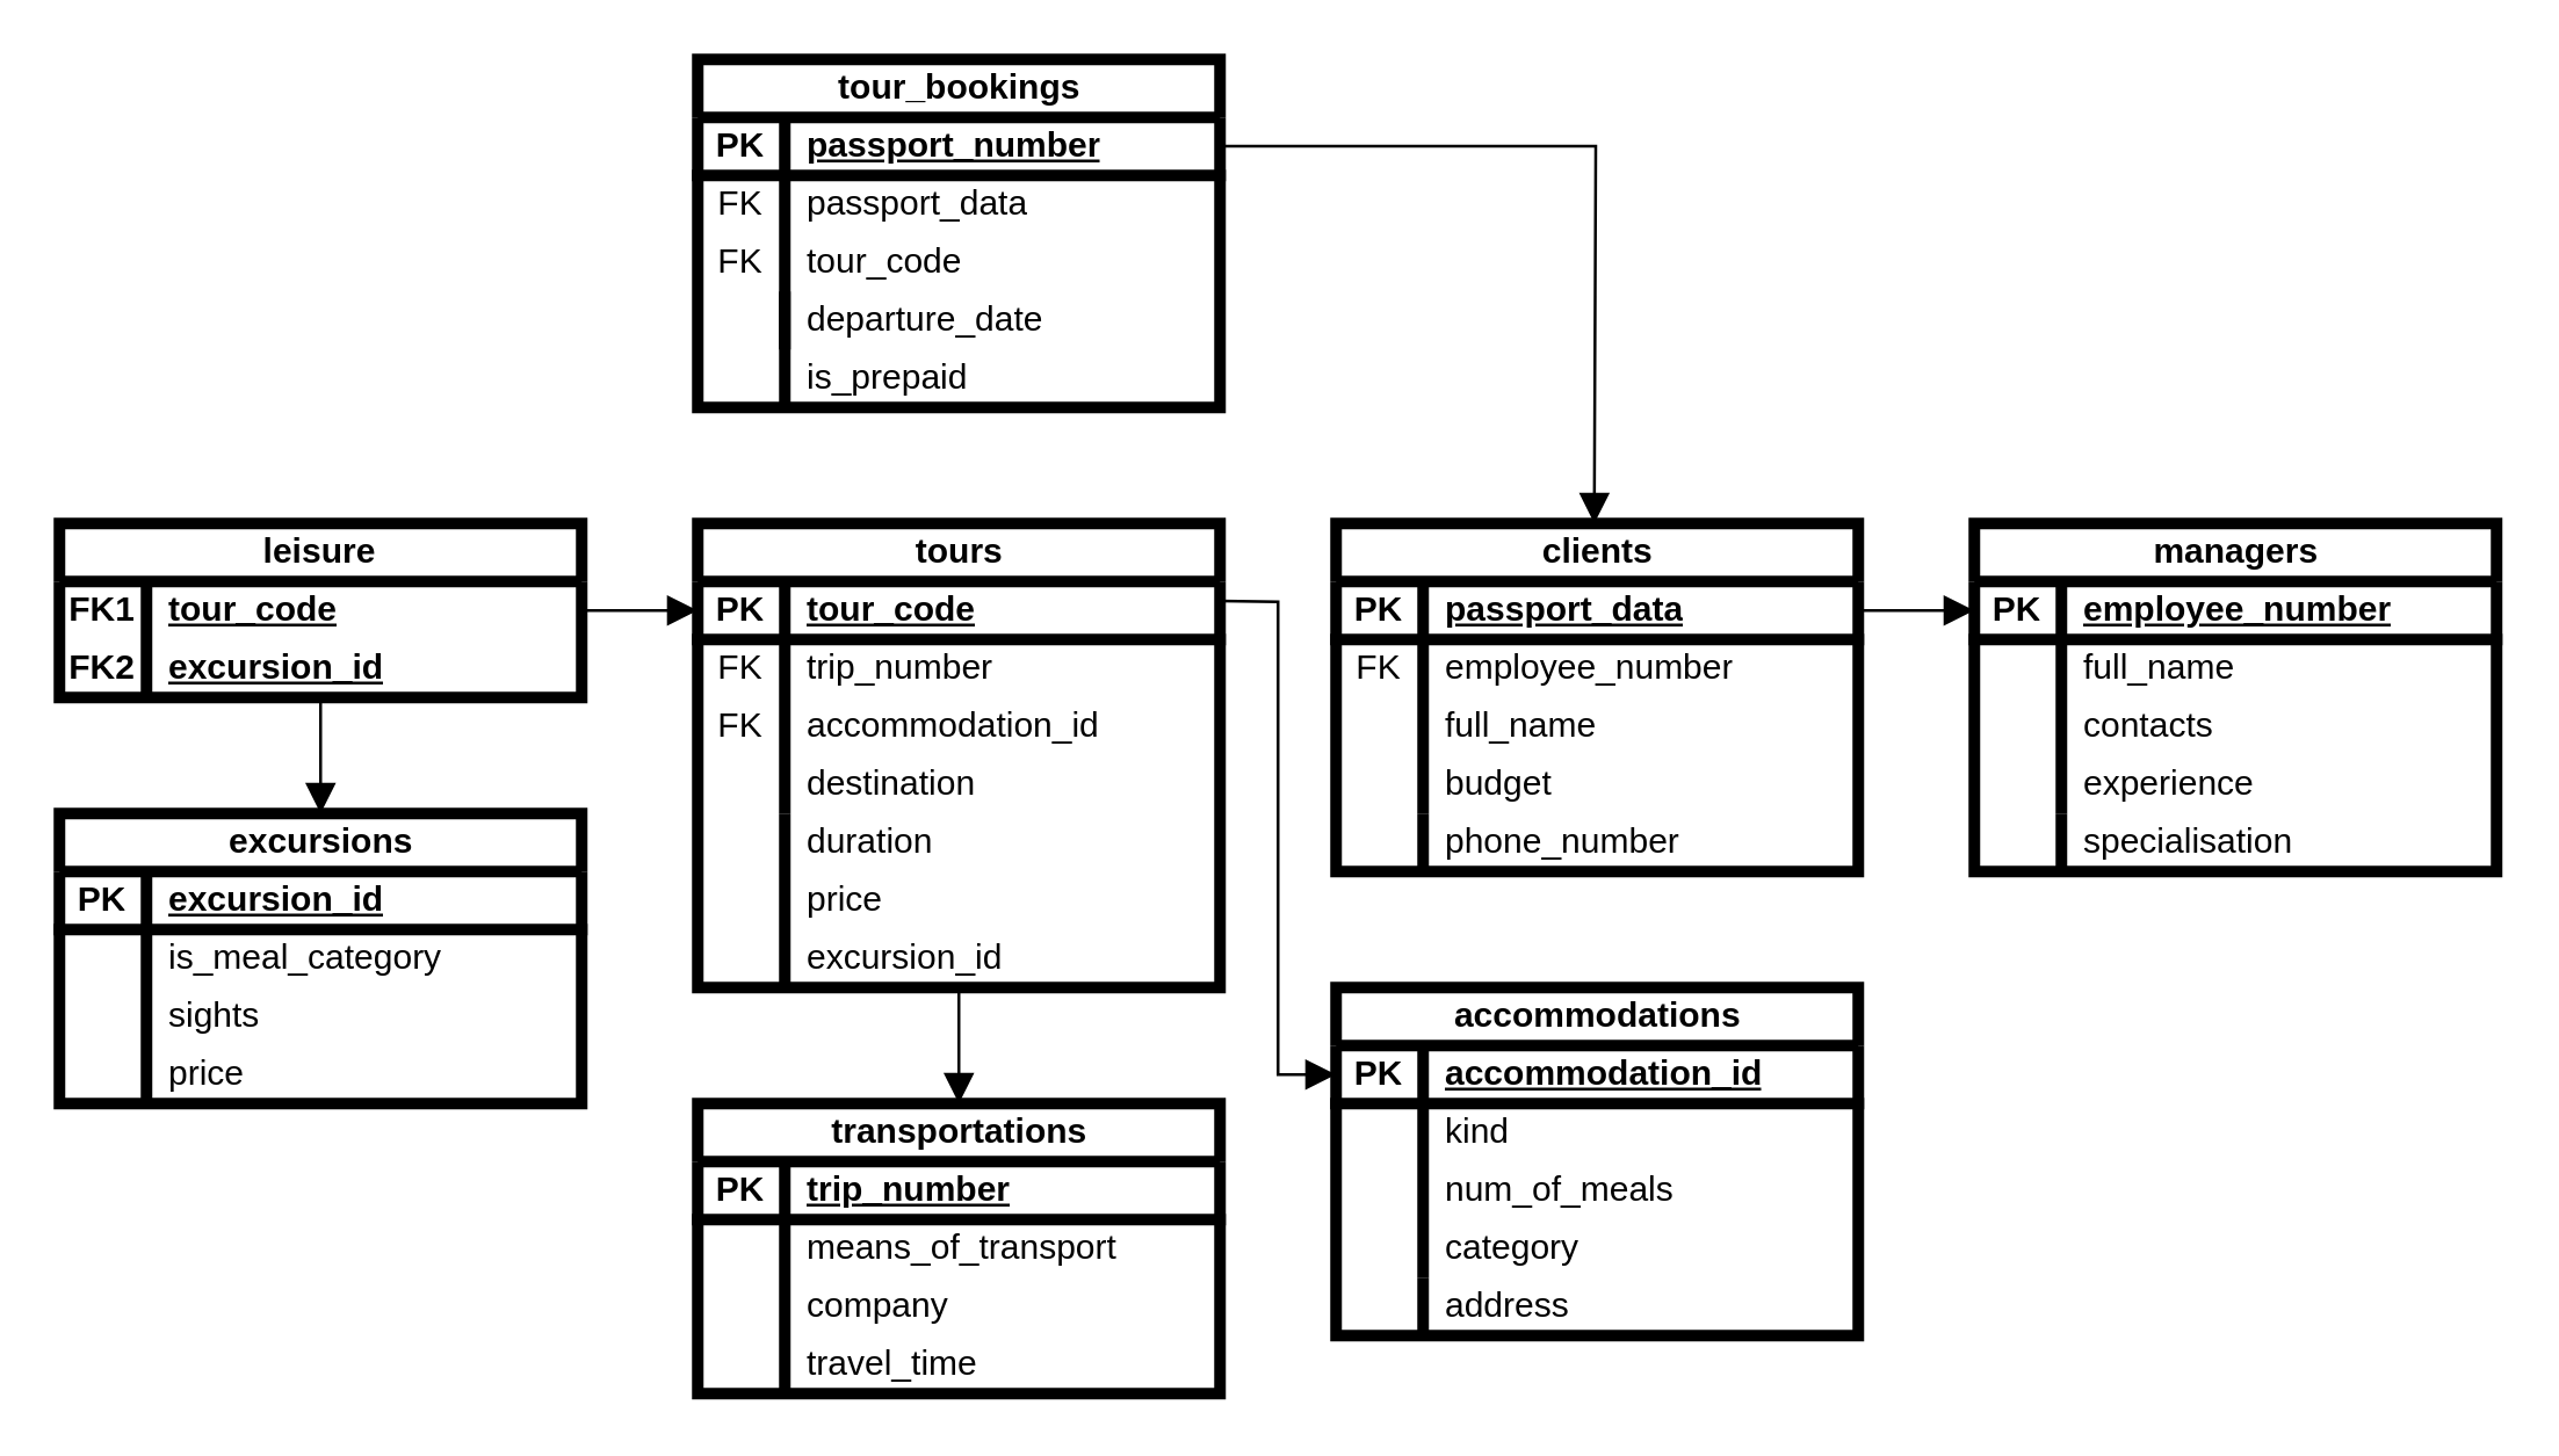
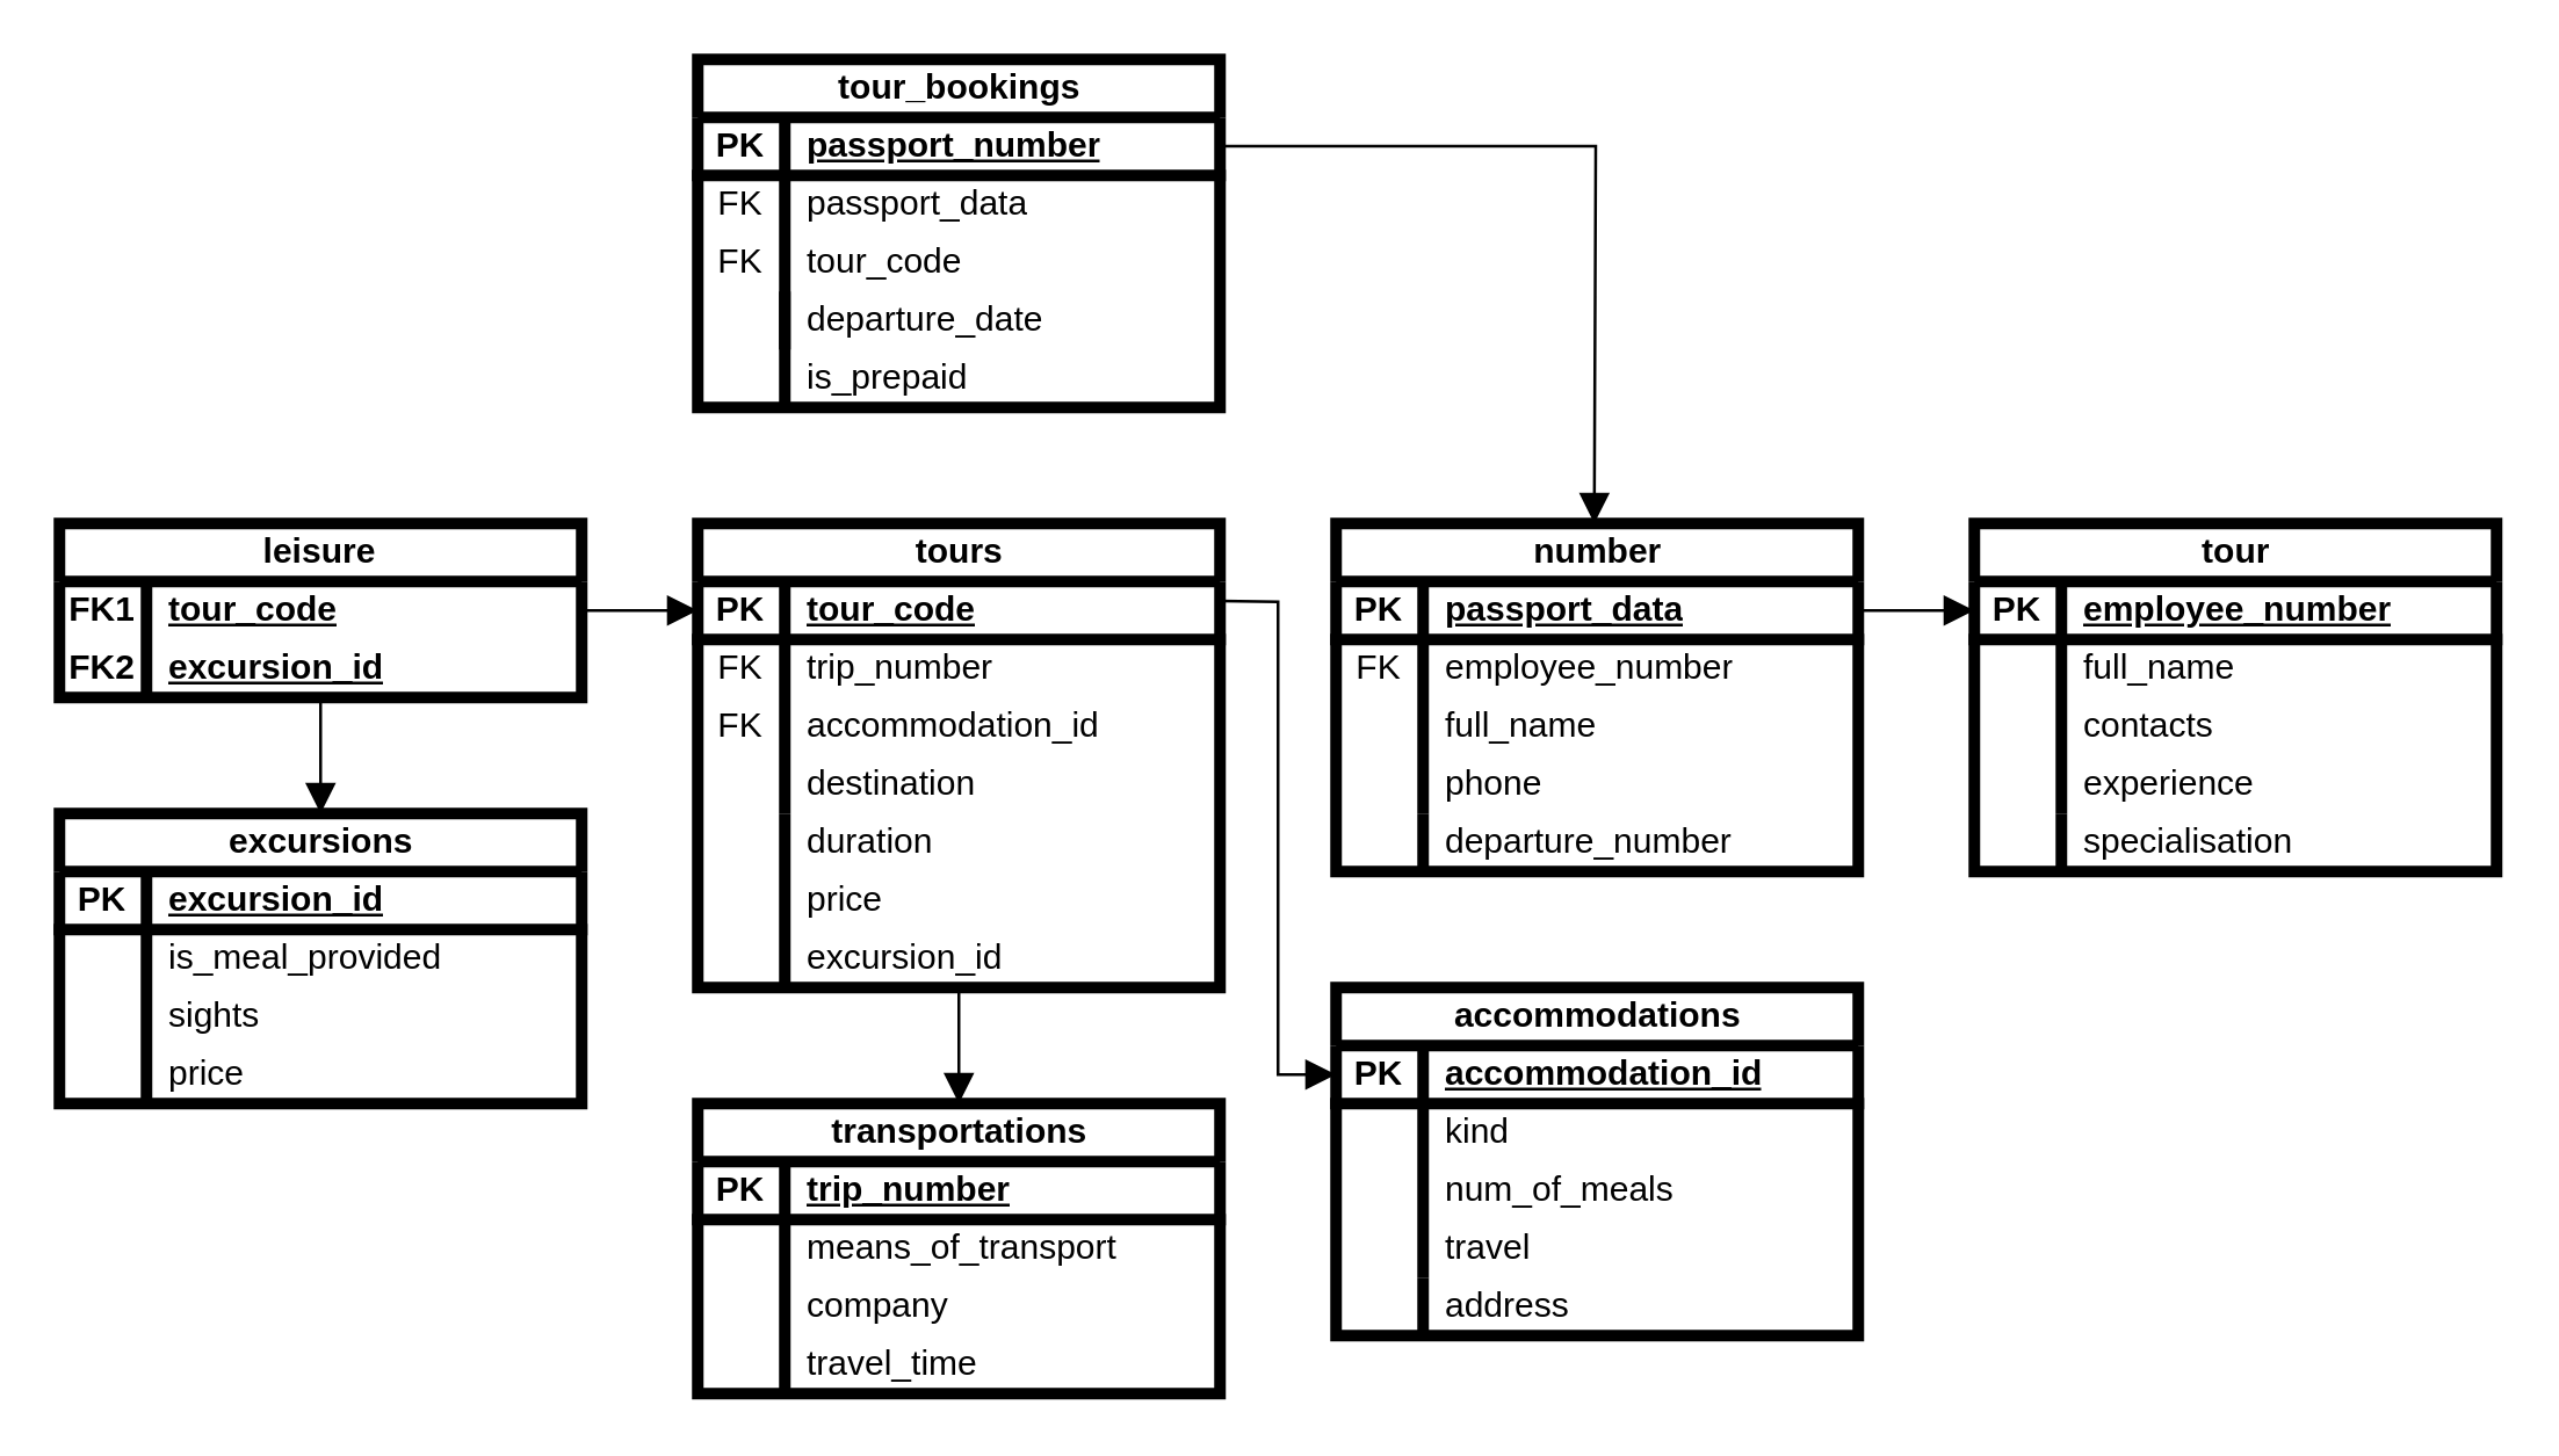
- <mxCell id="56" value="clients" style="shape=table;startSize=20;container=1;collapsible=1;childLayout=tableLayout;fixedRows=1;rowLines=0;fontStyle=1;align=center;resizeLast=1;html=1;strokeWidth=4;" parent="1" vertex="1"><mxGeometry x="460" y="180" width="180" height="120" as="geometry" /></mxCell>
+ <mxCell id="56" value="number" style="shape=table;startSize=20;container=1;collapsible=1;childLayout=tableLayout;fixedRows=1;rowLines=0;fontStyle=1;align=center;resizeLast=1;html=1;strokeWidth=4;" parent="1" vertex="1"><mxGeometry x="460" y="180" width="180" height="120" as="geometry" /></mxCell>
- <mxCell id="71" value="managers" style="shape=table;startSize=20;container=1;collapsible=1;childLayout=tableLayout;fixedRows=1;rowLines=0;fontStyle=1;align=center;resizeLast=1;html=1;strokeWidth=4;" parent="1" vertex="1"><mxGeometry x="680" y="180" width="180" height="120" as="geometry" /></mxCell>
+ <mxCell id="71" value="tour" style="shape=table;startSize=20;container=1;collapsible=1;childLayout=tableLayout;fixedRows=1;rowLines=0;fontStyle=1;align=center;resizeLast=1;html=1;strokeWidth=4;" parent="1" vertex="1"><mxGeometry x="680" y="180" width="180" height="120" as="geometry" /></mxCell>
- <mxCell id="68" value="budget" style="shape=partialRectangle;connectable=0;fillColor=none;top=0;left=0;bottom=0;right=0;align=left;spacingLeft=6;overflow=hidden;whiteSpace=wrap;html=1;" parent="66" vertex="1"><mxGeometry x="30" width="150" height="20" as="geometry"><mxRectangle width="150" height="20" as="alternateBounds" /></mxGeometry></mxCell>
+ <mxCell id="68" value="phone" style="shape=partialRectangle;connectable=0;fillColor=none;top=0;left=0;bottom=0;right=0;align=left;spacingLeft=6;overflow=hidden;whiteSpace=wrap;html=1;" parent="66" vertex="1"><mxGeometry x="30" width="150" height="20" as="geometry"><mxRectangle width="150" height="20" as="alternateBounds" /></mxGeometry></mxCell>
- <mxCell id="69" value="phone_number" style="shape=partialRectangle;connectable=0;fillColor=none;top=0;left=0;bottom=0;right=0;align=left;spacingLeft=6;overflow=hidden;whiteSpace=wrap;html=1;" parent="1" vertex="1"><mxGeometry x="490" y="280" width="150" height="20" as="geometry"><mxRectangle width="150" height="30" as="alternateBounds" /></mxGeometry></mxCell>
+ <mxCell id="69" value="departure_number" style="shape=partialRectangle;connectable=0;fillColor=none;top=0;left=0;bottom=0;right=0;align=left;spacingLeft=6;overflow=hidden;whiteSpace=wrap;html=1;" parent="1" vertex="1"><mxGeometry x="490" y="280" width="150" height="20" as="geometry"><mxRectangle width="150" height="30" as="alternateBounds" /></mxGeometry></mxCell>
- <mxCell id="49" value="is_meal_category" style="shape=partialRectangle;connectable=0;fillColor=none;top=0;left=0;bottom=0;right=0;align=left;spacingLeft=6;overflow=hidden;whiteSpace=wrap;html=1;" parent="47" vertex="1"><mxGeometry x="30" width="150" height="20" as="geometry"><mxRectangle width="150" height="20" as="alternateBounds" /></mxGeometry></mxCell>
+ <mxCell id="49" value="is_meal_provided" style="shape=partialRectangle;connectable=0;fillColor=none;top=0;left=0;bottom=0;right=0;align=left;spacingLeft=6;overflow=hidden;whiteSpace=wrap;html=1;" parent="47" vertex="1"><mxGeometry x="30" width="150" height="20" as="geometry"><mxRectangle width="150" height="20" as="alternateBounds" /></mxGeometry></mxCell>
- <mxCell id="111" value="category" style="shape=partialRectangle;connectable=0;fillColor=none;top=0;left=0;bottom=0;right=0;align=left;spacingLeft=6;overflow=hidden;whiteSpace=wrap;html=1;" parent="109" vertex="1"><mxGeometry x="30" width="150" height="20" as="geometry"><mxRectangle width="150" height="20" as="alternateBounds" /></mxGeometry></mxCell>
+ <mxCell id="111" value="travel" style="shape=partialRectangle;connectable=0;fillColor=none;top=0;left=0;bottom=0;right=0;align=left;spacingLeft=6;overflow=hidden;whiteSpace=wrap;html=1;" parent="109" vertex="1"><mxGeometry x="30" width="150" height="20" as="geometry"><mxRectangle width="150" height="20" as="alternateBounds" /></mxGeometry></mxCell>
